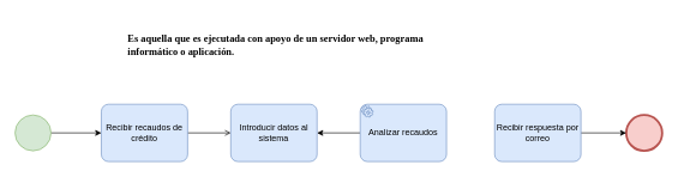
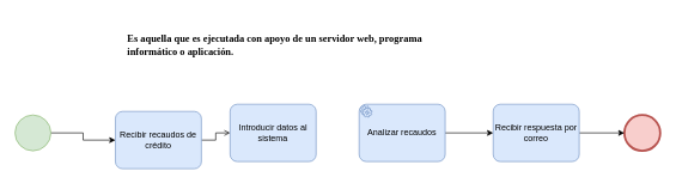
- <mxCell id="5" value="Recibir recaudos de crédito" style="points=[[0.25,0,0],[0.5,0,0],[0.75,0,0],[1,0.25,0],[1,0.5,0],[1,0.75,0],[0.75,1,0],[0.5,1,0],[0.25,1,0],[0,0.75,0],[0,0.5,0],[0,0.25,0]];shape=mxgraph.bpmn.task;whiteSpace=wrap;rectStyle=rounded;size=10;html=1;taskMarker=abstract;fillColor=#dae8fc;strokeColor=#6c8ebf;" vertex="1" parent="1"><mxGeometry x="140" y="145" width="120" height="80" as="geometry" /></mxCell>
+ <mxCell id="5" value="Recibir recaudos de crédito" style="points=[[0.25,0,0],[0.5,0,0],[0.75,0,0],[1,0.25,0],[1,0.5,0],[1,0.75,0],[0.75,1,0],[0.5,1,0],[0.25,1,0],[0,0.75,0],[0,0.5,0],[0,0.25,0]];shape=mxgraph.bpmn.task;whiteSpace=wrap;rectStyle=rounded;size=10;html=1;taskMarker=abstract;fillColor=#dae8fc;strokeColor=#6c8ebf;" vertex="1" parent="1"><mxGeometry x="160" y="155" width="120" height="80" as="geometry" /></mxCell>
- <mxCell id="2" value="" style="edgeStyle=orthogonalEdgeStyle;rounded=0;orthogonalLoop=1;jettySize=auto;html=1;" edge="1" parent="1" source="3" target="9"><mxGeometry relative="1" as="geometry" /></mxCell>
+ <mxCell id="2" value="" style="edgeStyle=orthogonalEdgeStyle;rounded=0;orthogonalLoop=1;jettySize=auto;html=1;" edge="1" parent="1" source="3" target="11"><mxGeometry relative="1" as="geometry" /></mxCell>
